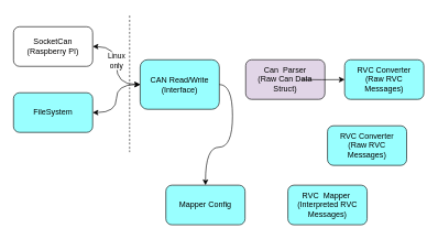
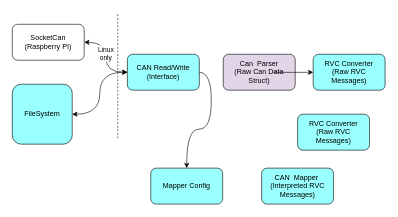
- <mxCell id="5" value="CAN Read/Write&lt;br&gt;(Interface)" style="rounded=1;whiteSpace=wrap;html=1;fillColor=#99FFFF;" vertex="1" parent="1"><mxGeometry x="212" y="90" width="120" height="75" as="geometry" /></mxCell>
+ <mxCell id="5" value="CAN Read/Write&lt;br&gt;(Interface)" style="rounded=1;whiteSpace=wrap;html=1;fillColor=#99FFFF;" vertex="1" parent="1"><mxGeometry x="212" y="90" width="120" height="60" as="geometry" /></mxCell>
- <mxCell id="6" value="FileSystem" style="rounded=1;whiteSpace=wrap;html=1;fillColor=#99FFFF;" vertex="1" parent="1"><mxGeometry x="20" y="140" width="120" height="60" as="geometry" /></mxCell>
+ <mxCell id="6" value="FileSystem" style="rounded=1;whiteSpace=wrap;html=1;fillColor=#99FFFF;" vertex="1" parent="1"><mxGeometry x="20" y="140" width="100" height="100" as="geometry" /></mxCell>
- <mxCell id="10" value="RVC &amp;nbsp;Mapper&amp;nbsp;&lt;br&gt;(Interpreted RVC Messages)" style="rounded=1;whiteSpace=wrap;html=1;fillColor=#99FFFF;" vertex="1" parent="1"><mxGeometry x="436" y="280" width="120" height="60" as="geometry" /></mxCell>
+ <mxCell id="10" value="CAN &amp;nbsp;Mapper&amp;nbsp;&lt;br&gt;(Interpreted RVC Messages)" style="rounded=1;whiteSpace=wrap;html=1;fillColor=#99FFFF;" vertex="1" parent="1"><mxGeometry x="436" y="280" width="120" height="60" as="geometry" /></mxCell>
